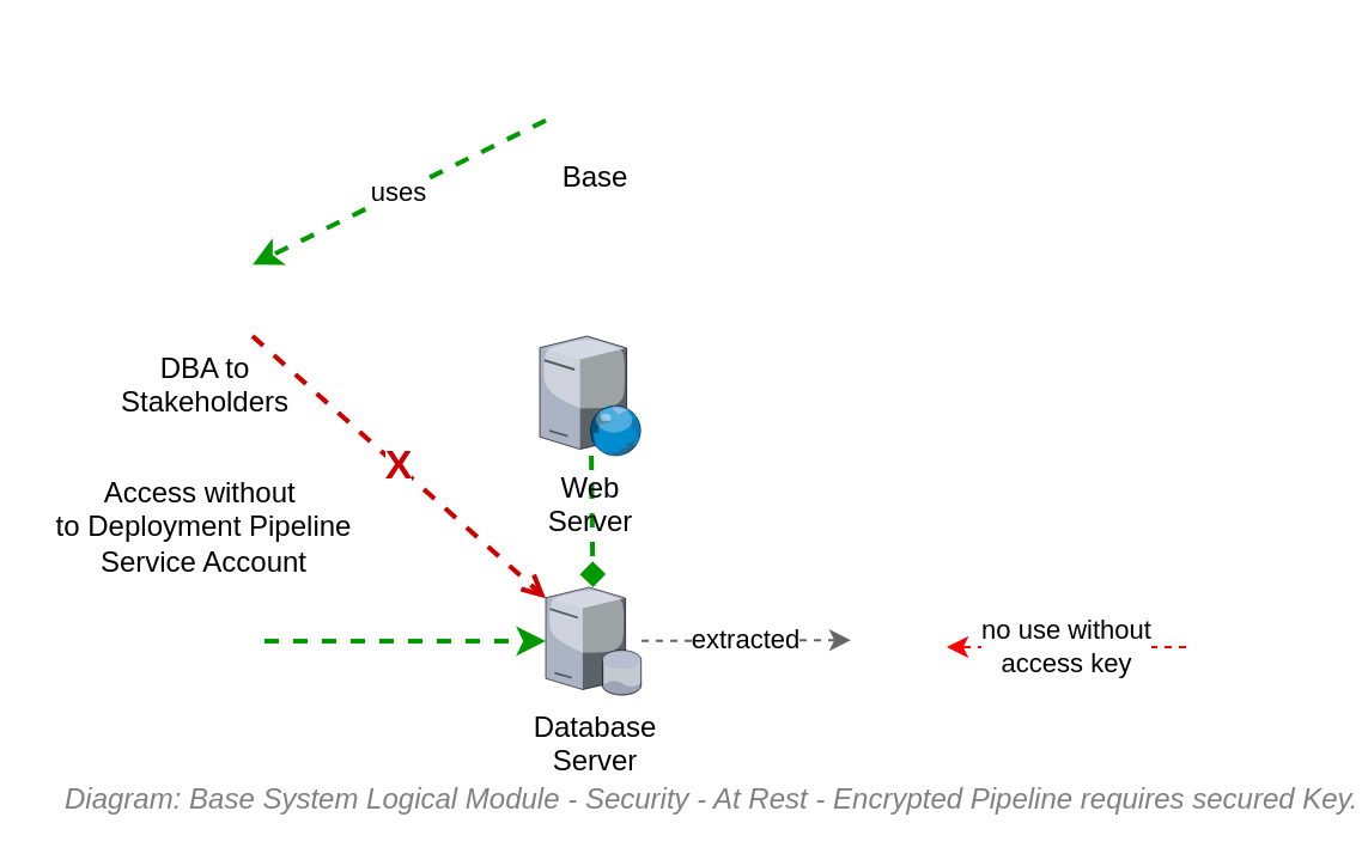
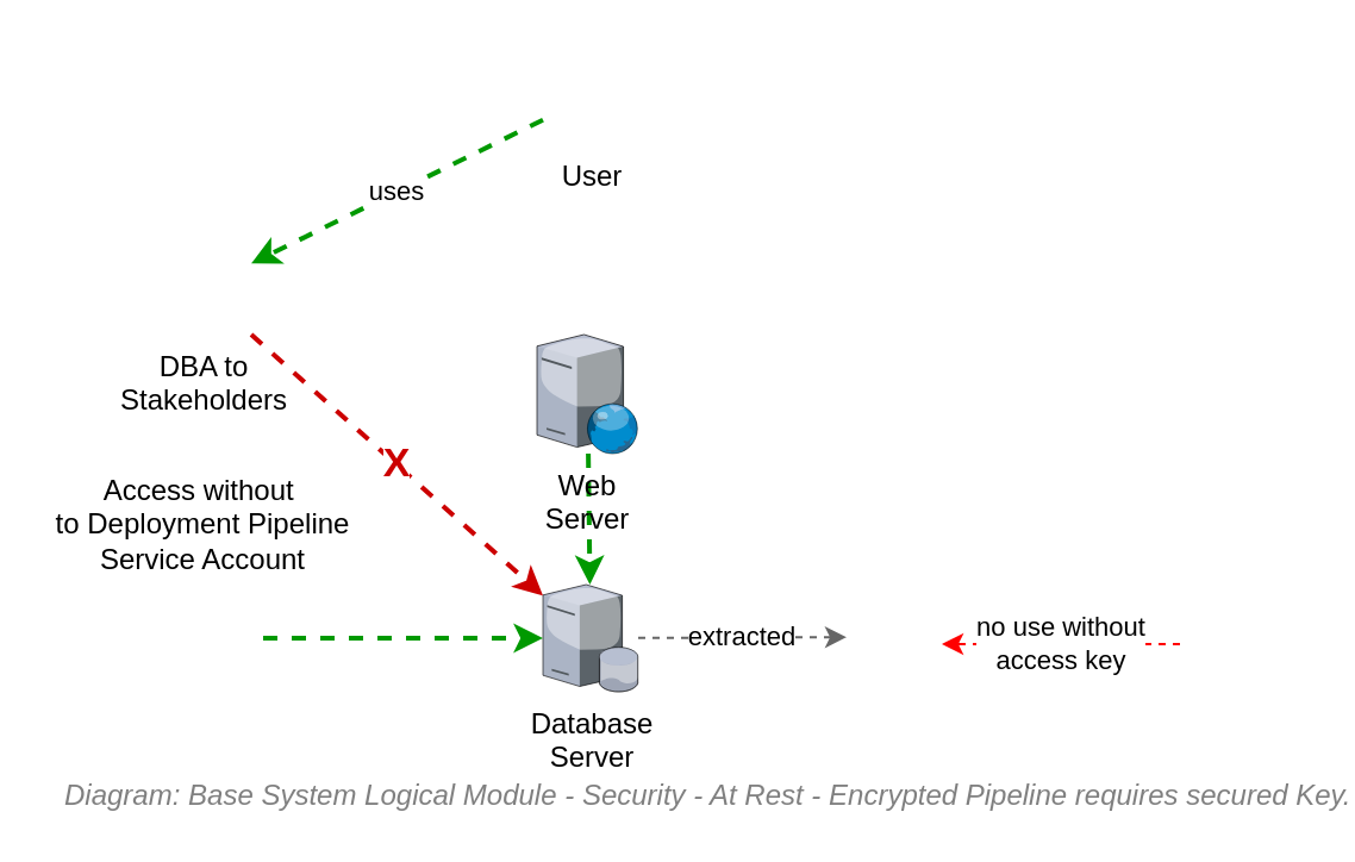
- <mxCell id="7" value="Base" style="shape=image;html=1;verticalAlign=top;verticalLabelPosition=bottom;labelBackgroundColor=#ffffff;imageAspect=0;aspect=fixed;image=https://cdn0.iconfinder.com/data/icons/elasto-online-store/26/00-ELASTOFONT-STORE-READY_user-128.png;fillColor=none;" parent="1" vertex="1"><mxGeometry x="227.5" y="20" width="40" height="40" as="geometry" /></mxCell>
+ <mxCell id="7" value="User" style="shape=image;html=1;verticalAlign=top;verticalLabelPosition=bottom;labelBackgroundColor=#ffffff;imageAspect=0;aspect=fixed;image=https://cdn0.iconfinder.com/data/icons/elasto-online-store/26/00-ELASTOFONT-STORE-READY_user-128.png;fillColor=none;" parent="1" vertex="1"><mxGeometry x="227.5" y="20" width="40" height="40" as="geometry" /></mxCell>
- <mxCell id="4" style="edgeStyle=none;rounded=0;jumpStyle=arc;orthogonalLoop=1;jettySize=auto;html=1;dashed=1;strokeWidth=2;strokeColor=#009900;endArrow=diamond;" parent="1" source="5" target="3" edge="1"><mxGeometry relative="1" as="geometry" /></mxCell>
+ <mxCell id="4" style="edgeStyle=none;rounded=0;jumpStyle=arc;orthogonalLoop=1;jettySize=auto;html=1;dashed=1;strokeWidth=2;strokeColor=#009900;" parent="1" source="5" target="3" edge="1"><mxGeometry relative="1" as="geometry" /></mxCell>
- <mxCell id="15" value="X" style="edgeStyle=none;rounded=0;jumpStyle=arc;orthogonalLoop=1;jettySize=auto;html=1;dashed=1;strokeWidth=2;exitX=1;exitY=1;exitDx=0;exitDy=0;strokeColor=#CC0000;fontStyle=1;fontSize=17;fontColor=#CC0000;endArrow=open;" parent="1" source="14" target="3" edge="1"><mxGeometry relative="1" as="geometry"><mxPoint x="257.3" y="70" as="sourcePoint" /><mxPoint x="256.5" y="150" as="targetPoint" /></mxGeometry></mxCell>
+ <mxCell id="15" value="X" style="edgeStyle=none;rounded=0;jumpStyle=arc;orthogonalLoop=1;jettySize=auto;html=1;dashed=1;strokeWidth=2;exitX=1;exitY=1;exitDx=0;exitDy=0;strokeColor=#CC0000;fontStyle=1;fontSize=17;fontColor=#CC0000;" parent="1" source="14" target="3" edge="1"><mxGeometry relative="1" as="geometry"><mxPoint x="257.3" y="70" as="sourcePoint" /><mxPoint x="256.5" y="150" as="targetPoint" /></mxGeometry></mxCell>
